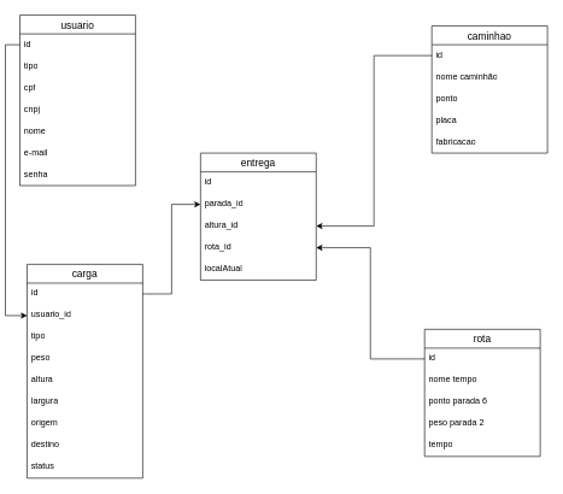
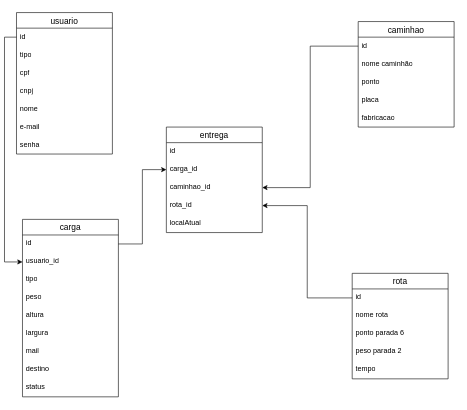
- <mxCell id="34" value="parada_id" style="text;strokeColor=none;fillColor=none;spacingLeft=4;spacingRight=4;overflow=hidden;rotatable=0;points=[[0,0.5],[1,0.5]];portConstraint=eastwest;fontSize=12;whiteSpace=wrap;html=1;" parent="32" vertex="1"><mxGeometry y="56" width="160" height="30" as="geometry" /></mxCell>
+ <mxCell id="34" value="carga_id" style="text;strokeColor=none;fillColor=none;spacingLeft=4;spacingRight=4;overflow=hidden;rotatable=0;points=[[0,0.5],[1,0.5]];portConstraint=eastwest;fontSize=12;whiteSpace=wrap;html=1;" parent="32" vertex="1"><mxGeometry y="56" width="160" height="30" as="geometry" /></mxCell>
- <mxCell id="35" value="altura_id" style="text;strokeColor=none;fillColor=none;spacingLeft=4;spacingRight=4;overflow=hidden;rotatable=0;points=[[0,0.5],[1,0.5]];portConstraint=eastwest;fontSize=12;whiteSpace=wrap;html=1;" parent="32" vertex="1"><mxGeometry y="86" width="160" height="30" as="geometry" /></mxCell>
+ <mxCell id="35" value="caminhao_id" style="text;strokeColor=none;fillColor=none;spacingLeft=4;spacingRight=4;overflow=hidden;rotatable=0;points=[[0,0.5],[1,0.5]];portConstraint=eastwest;fontSize=12;whiteSpace=wrap;html=1;" parent="32" vertex="1"><mxGeometry y="86" width="160" height="30" as="geometry" /></mxCell>
- <mxCell id="28" value="nome tempo" style="text;strokeColor=none;fillColor=none;spacingLeft=4;spacingRight=4;overflow=hidden;rotatable=0;points=[[0,0.5],[1,0.5]];portConstraint=eastwest;fontSize=12;whiteSpace=wrap;html=1;" parent="26" vertex="1"><mxGeometry y="56" width="160" height="30" as="geometry" /></mxCell>
+ <mxCell id="28" value="nome rota" style="text;strokeColor=none;fillColor=none;spacingLeft=4;spacingRight=4;overflow=hidden;rotatable=0;points=[[0,0.5],[1,0.5]];portConstraint=eastwest;fontSize=12;whiteSpace=wrap;html=1;" parent="26" vertex="1"><mxGeometry y="56" width="160" height="30" as="geometry" /></mxCell>
- <mxCell id="23" value="origem" style="text;strokeColor=none;fillColor=none;spacingLeft=4;spacingRight=4;overflow=hidden;rotatable=0;points=[[0,0.5],[1,0.5]];portConstraint=eastwest;fontSize=12;whiteSpace=wrap;html=1;" parent="16" vertex="1"><mxGeometry y="206" width="160" height="30" as="geometry" /></mxCell>
+ <mxCell id="23" value="mail" style="text;strokeColor=none;fillColor=none;spacingLeft=4;spacingRight=4;overflow=hidden;rotatable=0;points=[[0,0.5],[1,0.5]];portConstraint=eastwest;fontSize=12;whiteSpace=wrap;html=1;" parent="16" vertex="1"><mxGeometry y="206" width="160" height="30" as="geometry" /></mxCell>
